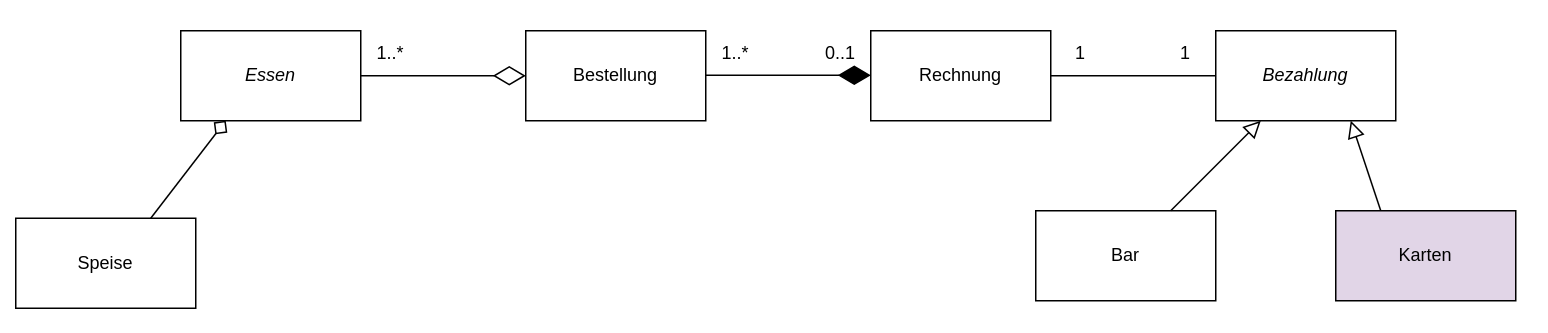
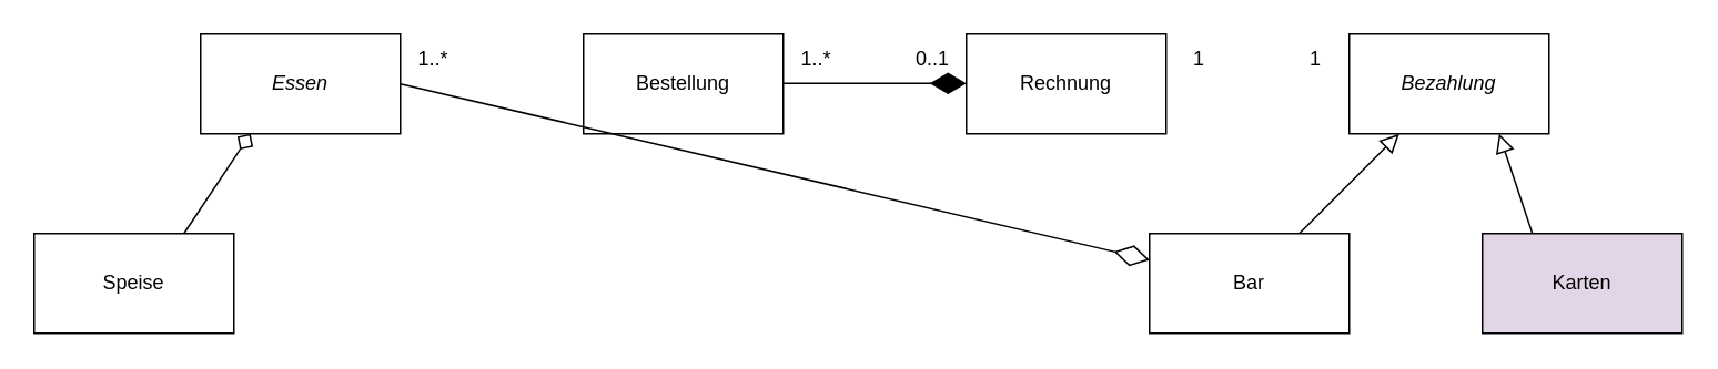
- <mxCell id="5" value="" style="endArrow=diamondThin;html=1;rounded=0;entryX=0;entryY=0.5;entryDx=0;entryDy=0;endFill=0;endSize=19;exitX=1;exitY=0.5;exitDx=0;exitDy=0;" edge="1" parent="1" source="3" target="2"><mxGeometry width="50" height="50" relative="1" as="geometry"><mxPoint x="240" y="50" as="sourcePoint" /><mxPoint x="710" y="90" as="targetPoint" /></mxGeometry></mxCell>
+ <mxCell id="5" value="" style="endArrow=diamondThin;html=1;rounded=0;endFill=0;endSize=19;exitX=1;exitY=0.5;exitDx=0;exitDy=0;" edge="1" parent="1" source="3" target="7"><mxGeometry width="50" height="50" relative="1" as="geometry"><mxPoint x="240" y="50" as="sourcePoint" /><mxPoint x="710" y="90" as="targetPoint" /></mxGeometry></mxCell>
- <mxCell id="17" value="" style="endArrow=none;html=1;rounded=0;entryX=0;entryY=0.5;entryDx=0;entryDy=0;exitX=1;exitY=0.5;exitDx=0;exitDy=0;" edge="1" parent="1" source="4" target="15"><mxGeometry width="50" height="50" relative="1" as="geometry"><mxPoint x="480" y="220" as="sourcePoint" /><mxPoint x="530" y="170" as="targetPoint" /></mxGeometry></mxCell>
- <mxCell id="12" value="Speise" style="rounded=0;whiteSpace=wrap;html=1;" vertex="1" parent="1"><mxGeometry x="10" y="145" width="120" height="60" as="geometry" /></mxCell>
+ <mxCell id="12" value="Speise" style="rounded=0;whiteSpace=wrap;html=1;" vertex="1" parent="1"><mxGeometry x="20" y="140" width="120" height="60" as="geometry" /></mxCell>
